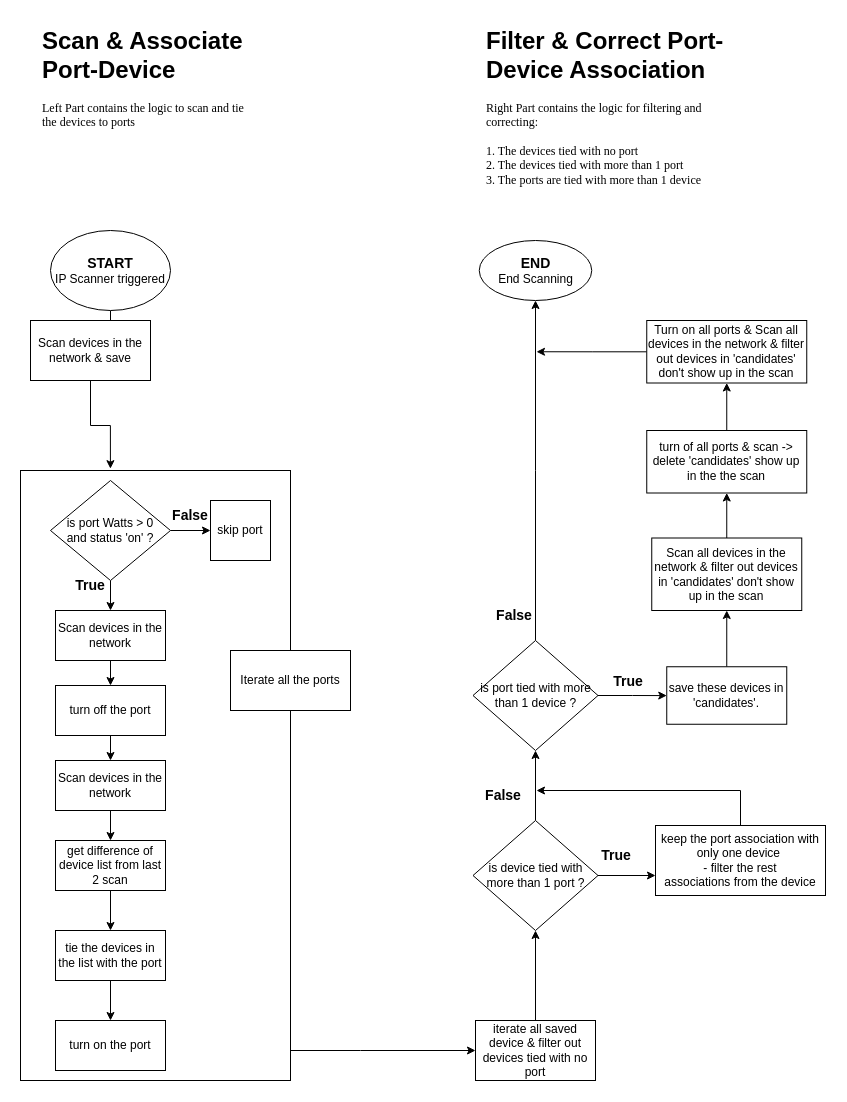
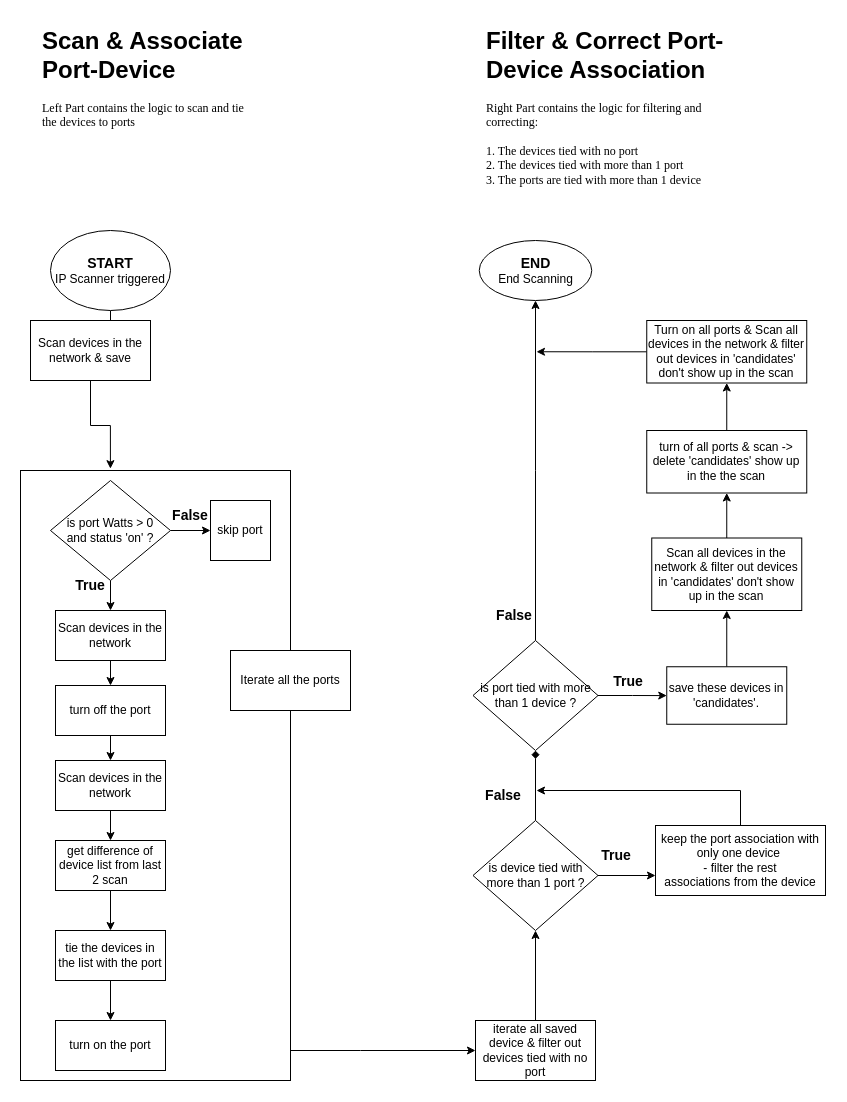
- <mxCell id="31" value="" style="edgeStyle=orthogonalEdgeStyle;rounded=0;orthogonalLoop=1;jettySize=auto;html=1;" parent="1" source="32" target="39" edge="1"><mxGeometry relative="1" as="geometry" /></mxCell>
+ <mxCell id="31" value="" style="edgeStyle=orthogonalEdgeStyle;rounded=0;orthogonalLoop=1;jettySize=auto;html=1;endArrow=diamond;" parent="1" source="32" target="39" edge="1"><mxGeometry relative="1" as="geometry" /></mxCell>
